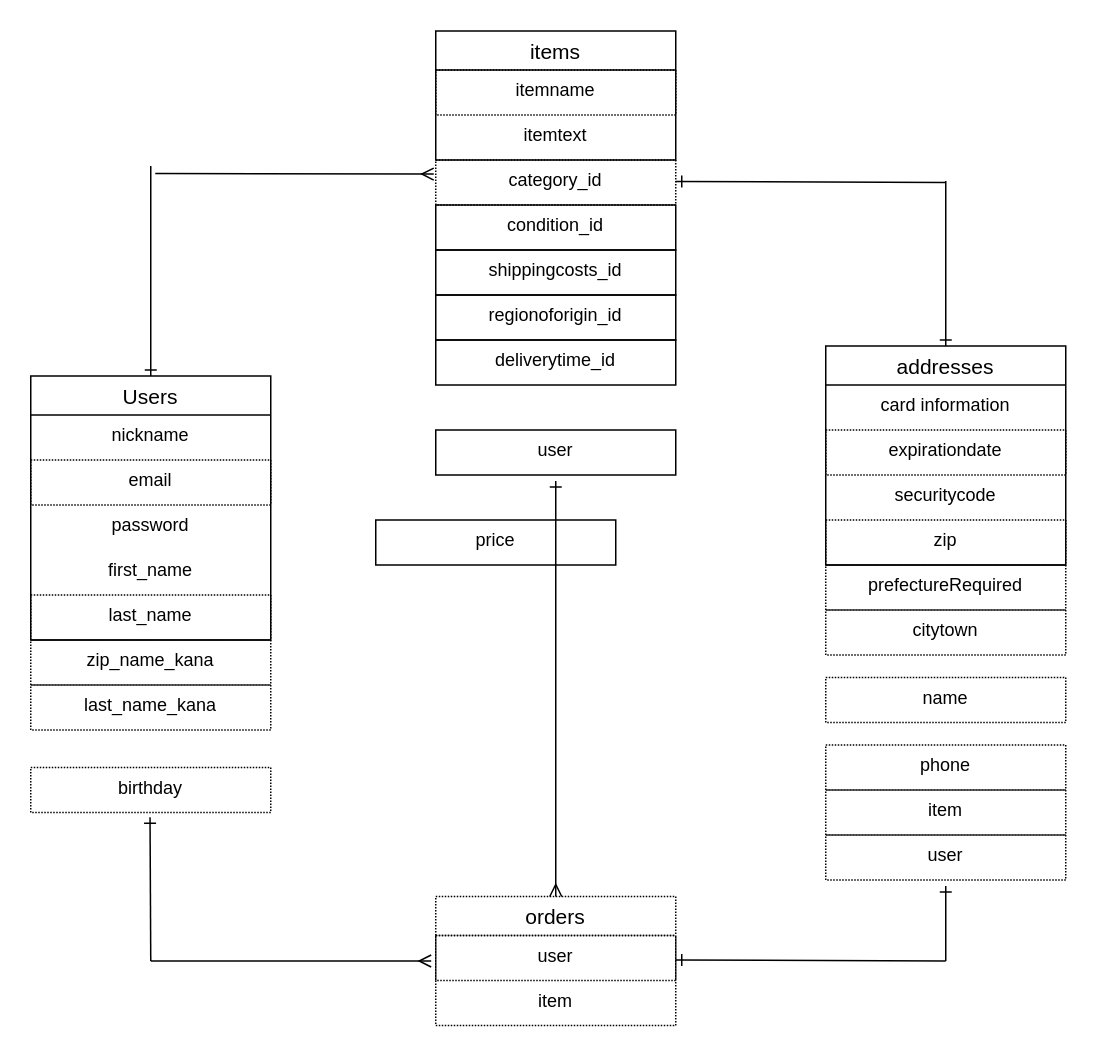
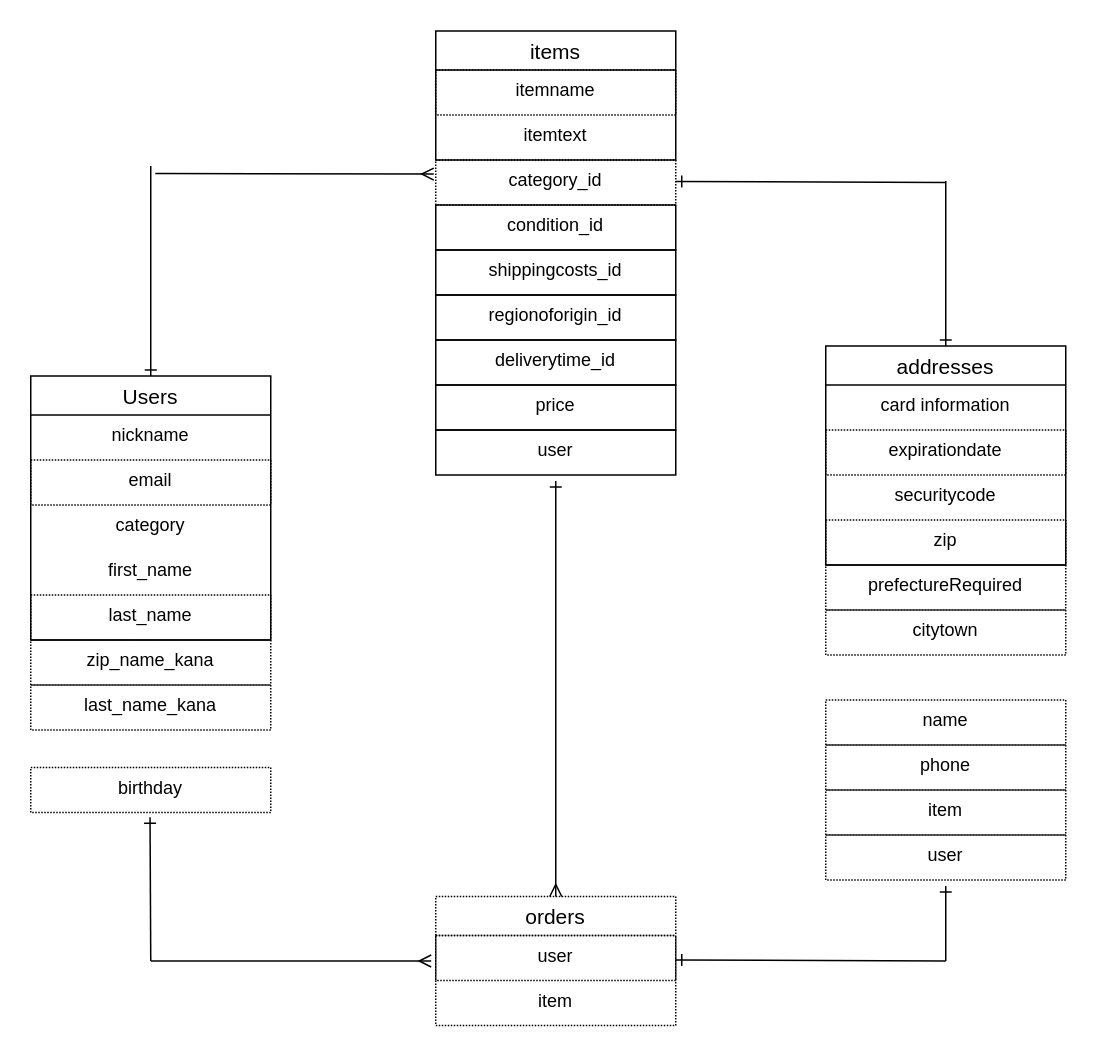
- <mxCell id="16" value="password" style="text;strokeColor=none;fillColor=none;spacingLeft=4;spacingRight=4;overflow=hidden;rotatable=0;points=[[0,0.5],[1,0.5]];portConstraint=eastwest;fontSize=12;align=center;" vertex="1" parent="13"><mxGeometry y="86" width="160" height="30" as="geometry" /></mxCell>
+ <mxCell id="16" value="category" style="text;strokeColor=none;fillColor=none;spacingLeft=4;spacingRight=4;overflow=hidden;rotatable=0;points=[[0,0.5],[1,0.5]];portConstraint=eastwest;fontSize=12;align=center;" vertex="1" parent="13"><mxGeometry y="86" width="160" height="30" as="geometry" /></mxCell>
- <mxCell id="27" value="price" style="text;strokeColor=default;fillColor=none;spacingLeft=4;spacingRight=4;overflow=hidden;rotatable=0;points=[[0,0.5],[1,0.5]];portConstraint=eastwest;fontSize=12;align=center;" vertex="1" parent="1"><mxGeometry x="250" y="346" width="160" height="30" as="geometry" /></mxCell>
+ <mxCell id="27" value="price" style="text;strokeColor=default;fillColor=none;spacingLeft=4;spacingRight=4;overflow=hidden;rotatable=0;points=[[0,0.5],[1,0.5]];portConstraint=eastwest;fontSize=12;align=center;" vertex="1" parent="1"><mxGeometry x="290" y="256" width="160" height="30" as="geometry" /></mxCell>
- <mxCell id="31" value="name&#10;" style="text;strokeColor=default;fillColor=none;spacingLeft=4;spacingRight=4;overflow=hidden;rotatable=0;points=[[0,0.5],[1,0.5]];portConstraint=eastwest;fontSize=12;align=center;dashed=1;dashPattern=1 1;" vertex="1" parent="1"><mxGeometry x="550" y="451" width="160" height="30" as="geometry" /></mxCell>
+ <mxCell id="31" value="name&#10;" style="text;strokeColor=default;fillColor=none;spacingLeft=4;spacingRight=4;overflow=hidden;rotatable=0;points=[[0,0.5],[1,0.5]];portConstraint=eastwest;fontSize=12;align=center;dashed=1;dashPattern=1 1;" vertex="1" parent="1"><mxGeometry x="550" y="466" width="160" height="30" as="geometry" /></mxCell>
